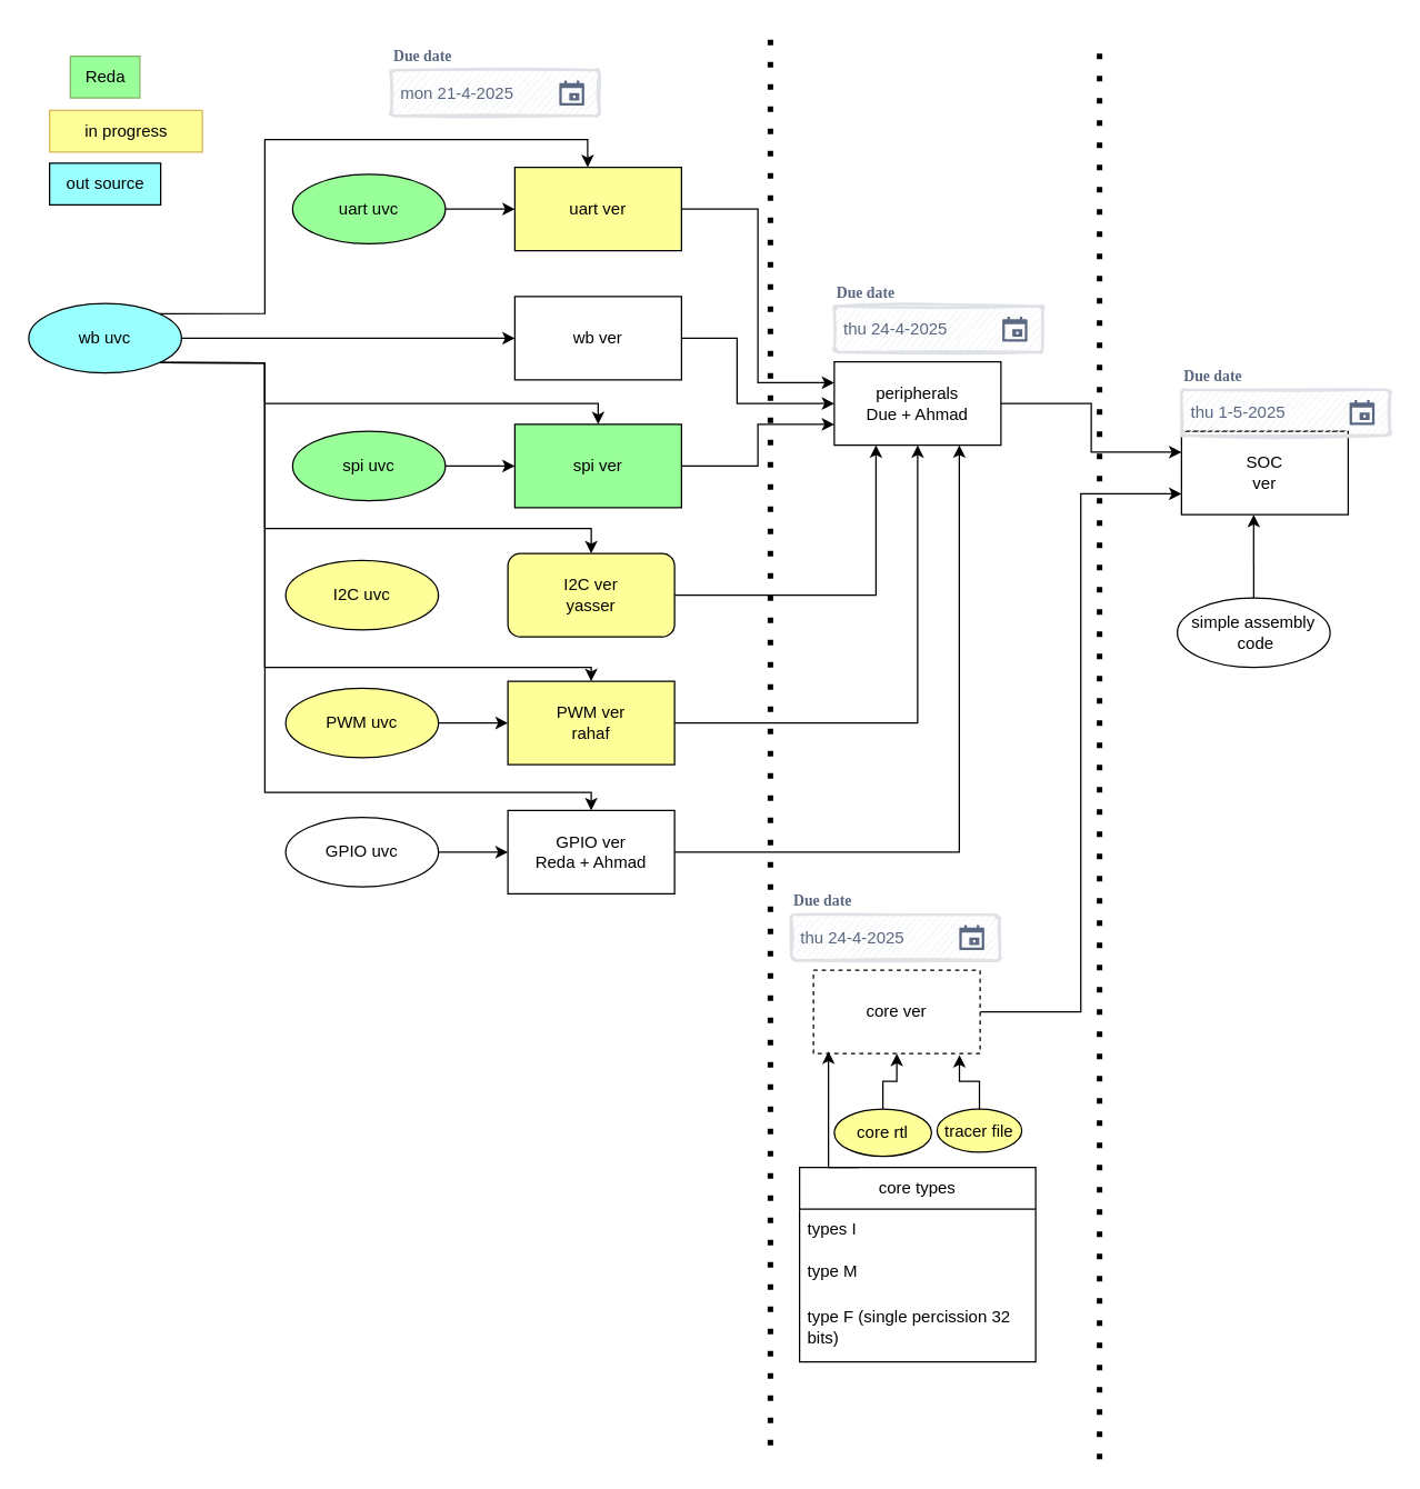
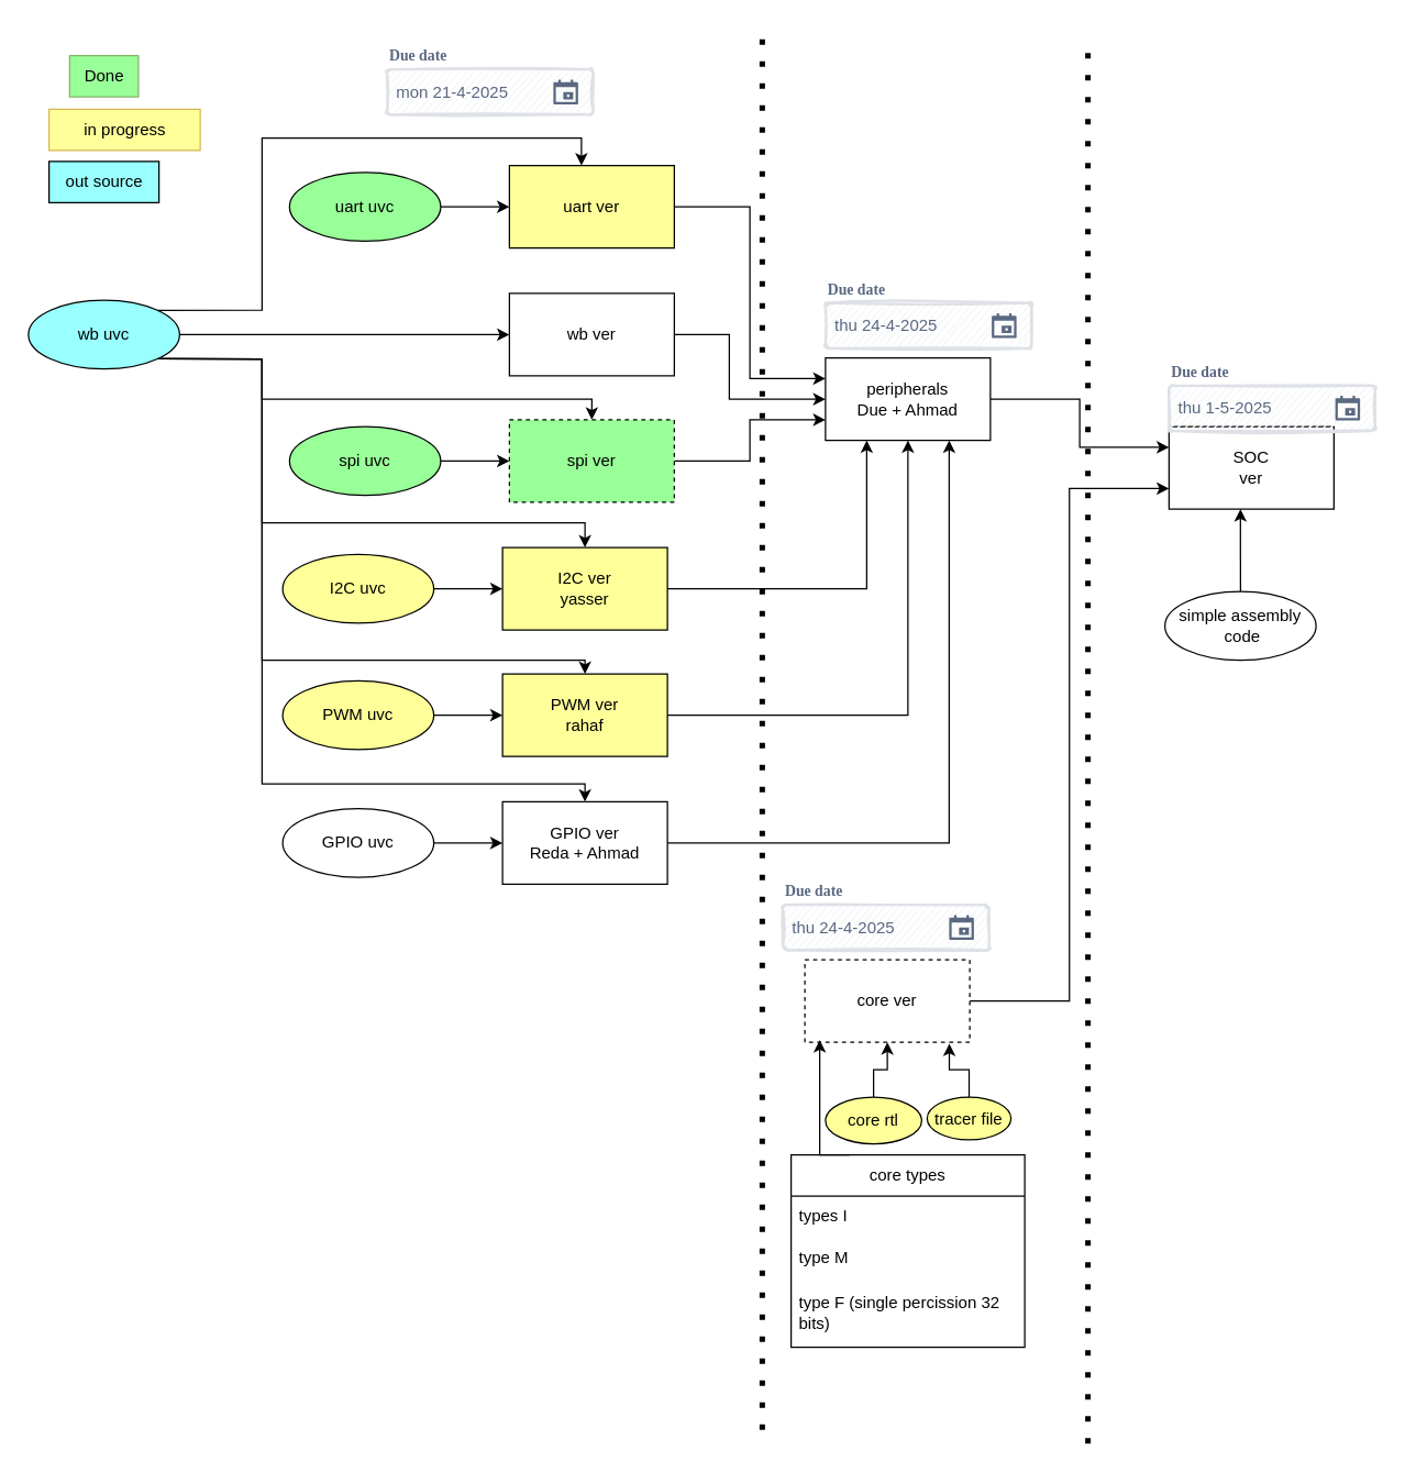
- <mxCell id="57" value="Reda" style="text;html=1;align=center;verticalAlign=middle;resizable=0;points=[];autosize=1;strokeColor=#82b366;fillColor=#99FF99;" vertex="1" parent="1"><mxGeometry x="50" y="40" width="50" height="30" as="geometry" /></mxCell>
+ <mxCell id="57" value="Done" style="text;html=1;align=center;verticalAlign=middle;resizable=0;points=[];autosize=1;strokeColor=#82b366;fillColor=#99FF99;" vertex="1" parent="1"><mxGeometry x="50" y="40" width="50" height="30" as="geometry" /></mxCell>
- <mxCell id="12" value="spi ver" style="whiteSpace=wrap;html=1;fillColor=#99FF99;" vertex="1" parent="1"><mxGeometry x="370" y="305" width="120" height="60" as="geometry" /></mxCell>
+ <mxCell id="12" value="spi ver" style="whiteSpace=wrap;html=1;fillColor=#99FF99;dashed=1;" vertex="1" parent="1"><mxGeometry x="370" y="305" width="120" height="60" as="geometry" /></mxCell>
+ <mxCell id="46" style="edgeStyle=orthogonalEdgeStyle;rounded=0;orthogonalLoop=1;jettySize=auto;html=1;entryX=0;entryY=0.5;entryDx=0;entryDy=0;" edge="1" parent="1" source="47" target="45"><mxGeometry relative="1" as="geometry" /></mxCell>
- <mxCell id="45" value="&lt;div&gt;I2C ver&lt;/div&gt;yasser" style="whiteSpace=wrap;html=1;fillColor=#FFFF99;rounded=1;" vertex="1" parent="1"><mxGeometry x="365" y="398" width="120" height="60" as="geometry" /></mxCell>
+ <mxCell id="45" value="&lt;div&gt;I2C ver&lt;/div&gt;yasser" style="whiteSpace=wrap;html=1;fillColor=#FFFF99;" vertex="1" parent="1"><mxGeometry x="365" y="398" width="120" height="60" as="geometry" /></mxCell>
